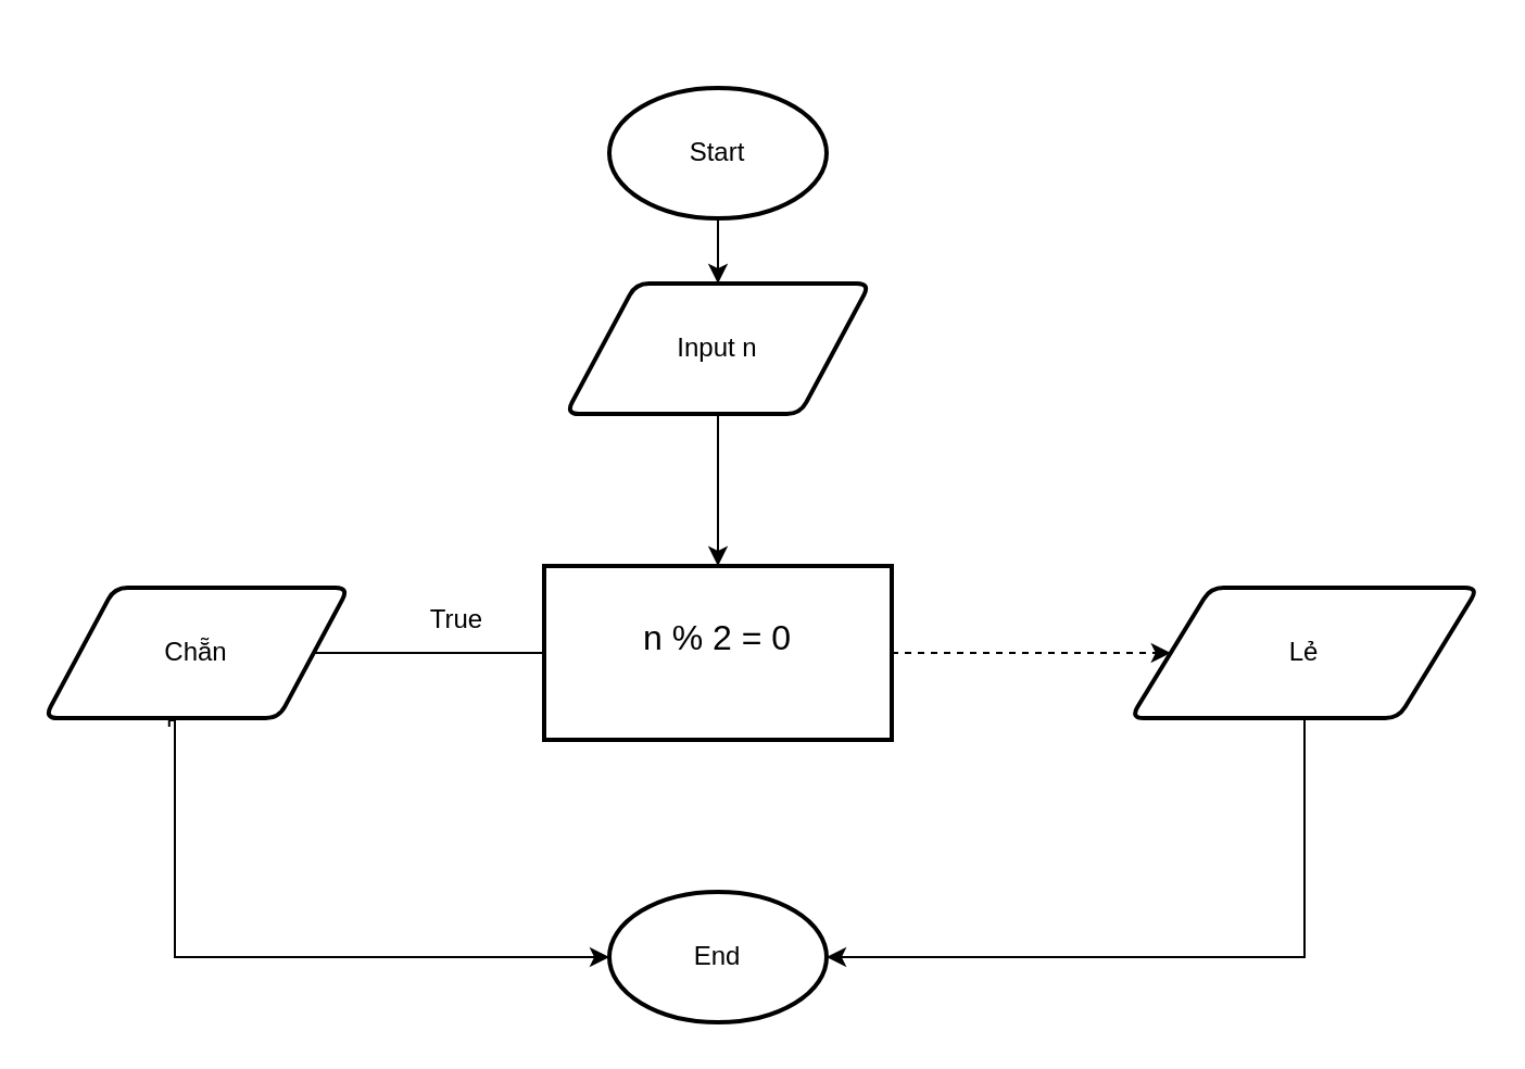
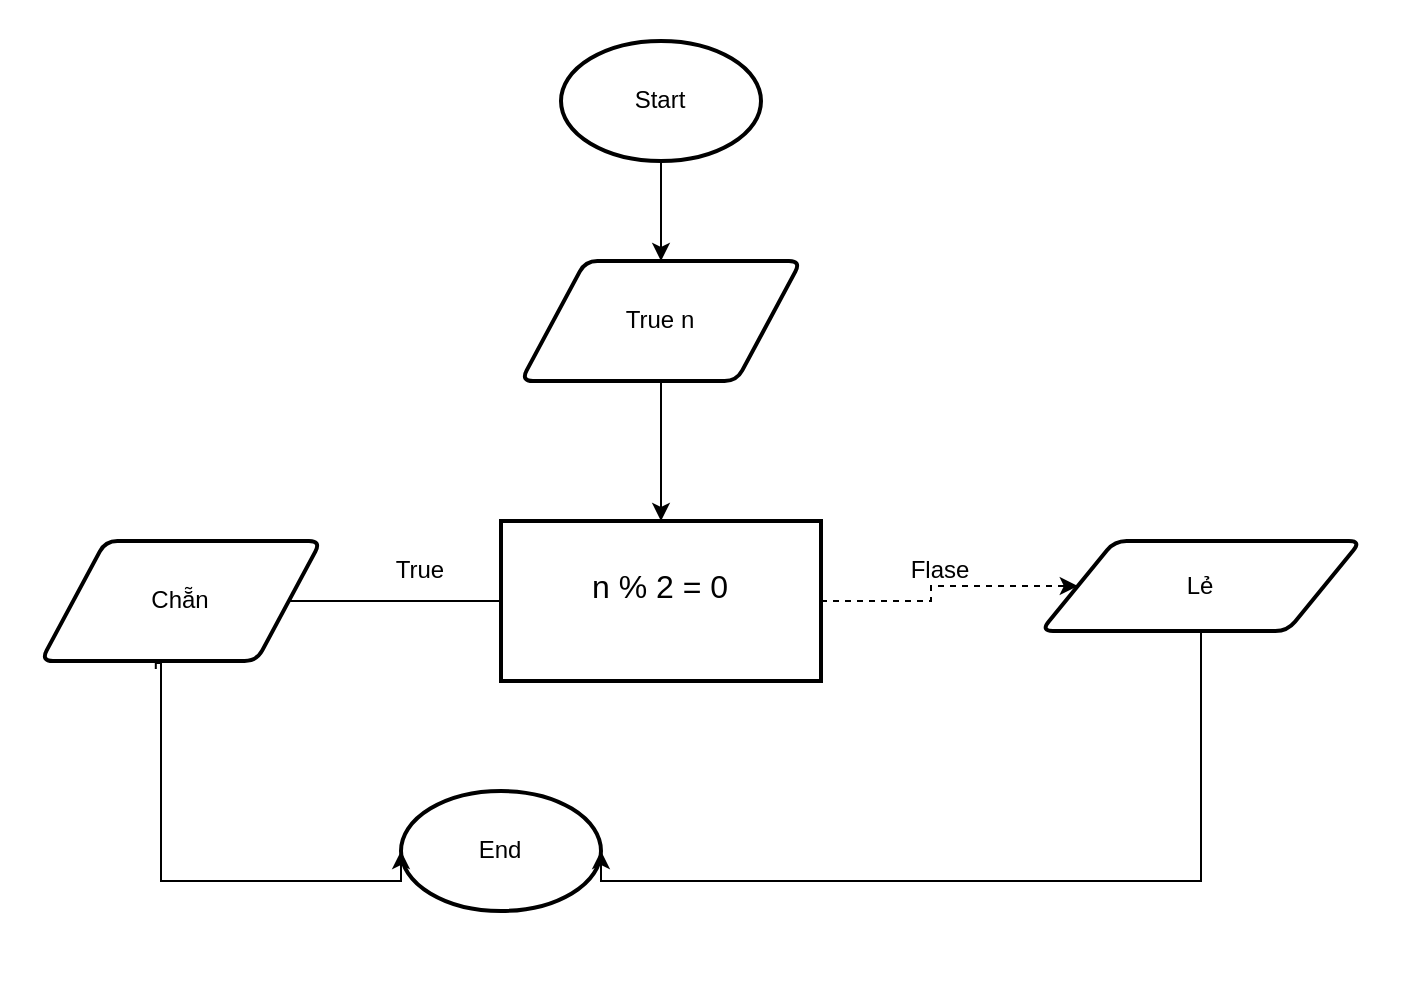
- <mxCell id="3" value="Start" style="strokeWidth=2;html=1;shape=mxgraph.flowchart.start_1;whiteSpace=wrap;" vertex="1" parent="1"><mxGeometry x="280" y="40" width="100" height="60" as="geometry" /></mxCell>
+ <mxCell id="3" value="Start" style="strokeWidth=2;html=1;shape=mxgraph.flowchart.start_1;whiteSpace=wrap;" vertex="1" parent="1"><mxGeometry x="280" y="20" width="100" height="60" as="geometry" /></mxCell>
- <mxCell id="5" value="Input n" style="shape=parallelogram;html=1;strokeWidth=2;perimeter=parallelogramPerimeter;whiteSpace=wrap;rounded=1;arcSize=12;size=0.23;" vertex="1" parent="1"><mxGeometry x="260" y="130" width="140" height="60" as="geometry" /></mxCell>
+ <mxCell id="5" value="True n" style="shape=parallelogram;html=1;strokeWidth=2;perimeter=parallelogramPerimeter;whiteSpace=wrap;rounded=1;arcSize=12;size=0.23;" vertex="1" parent="1"><mxGeometry x="260" y="130" width="140" height="60" as="geometry" /></mxCell>
+ <mxCell id="15" value="Flase" style="text;html=1;align=center;verticalAlign=middle;whiteSpace=wrap;rounded=0;" vertex="1" parent="1"><mxGeometry x="440" y="270" width="60" height="30" as="geometry" /></mxCell>
- <mxCell id="10" value="Lẻ" style="shape=parallelogram;html=1;strokeWidth=2;perimeter=parallelogramPerimeter;whiteSpace=wrap;rounded=1;arcSize=12;size=0.23;" vertex="1" parent="1"><mxGeometry x="520" y="270" width="160" height="60" as="geometry" /></mxCell>
+ <mxCell id="10" value="Lẻ" style="shape=parallelogram;html=1;strokeWidth=2;perimeter=parallelogramPerimeter;whiteSpace=wrap;rounded=1;arcSize=12;size=0.23;" vertex="1" parent="1"><mxGeometry x="520" y="270" width="160" height="45" as="geometry" /></mxCell>
- <mxCell id="11" value="End" style="strokeWidth=2;html=1;shape=mxgraph.flowchart.start_1;whiteSpace=wrap;" vertex="1" parent="1"><mxGeometry x="280" y="410" width="100" height="60" as="geometry" /></mxCell>
+ <mxCell id="11" value="End" style="strokeWidth=2;html=1;shape=mxgraph.flowchart.start_1;whiteSpace=wrap;" vertex="1" parent="1"><mxGeometry x="200" y="395" width="100" height="60" as="geometry" /></mxCell>
